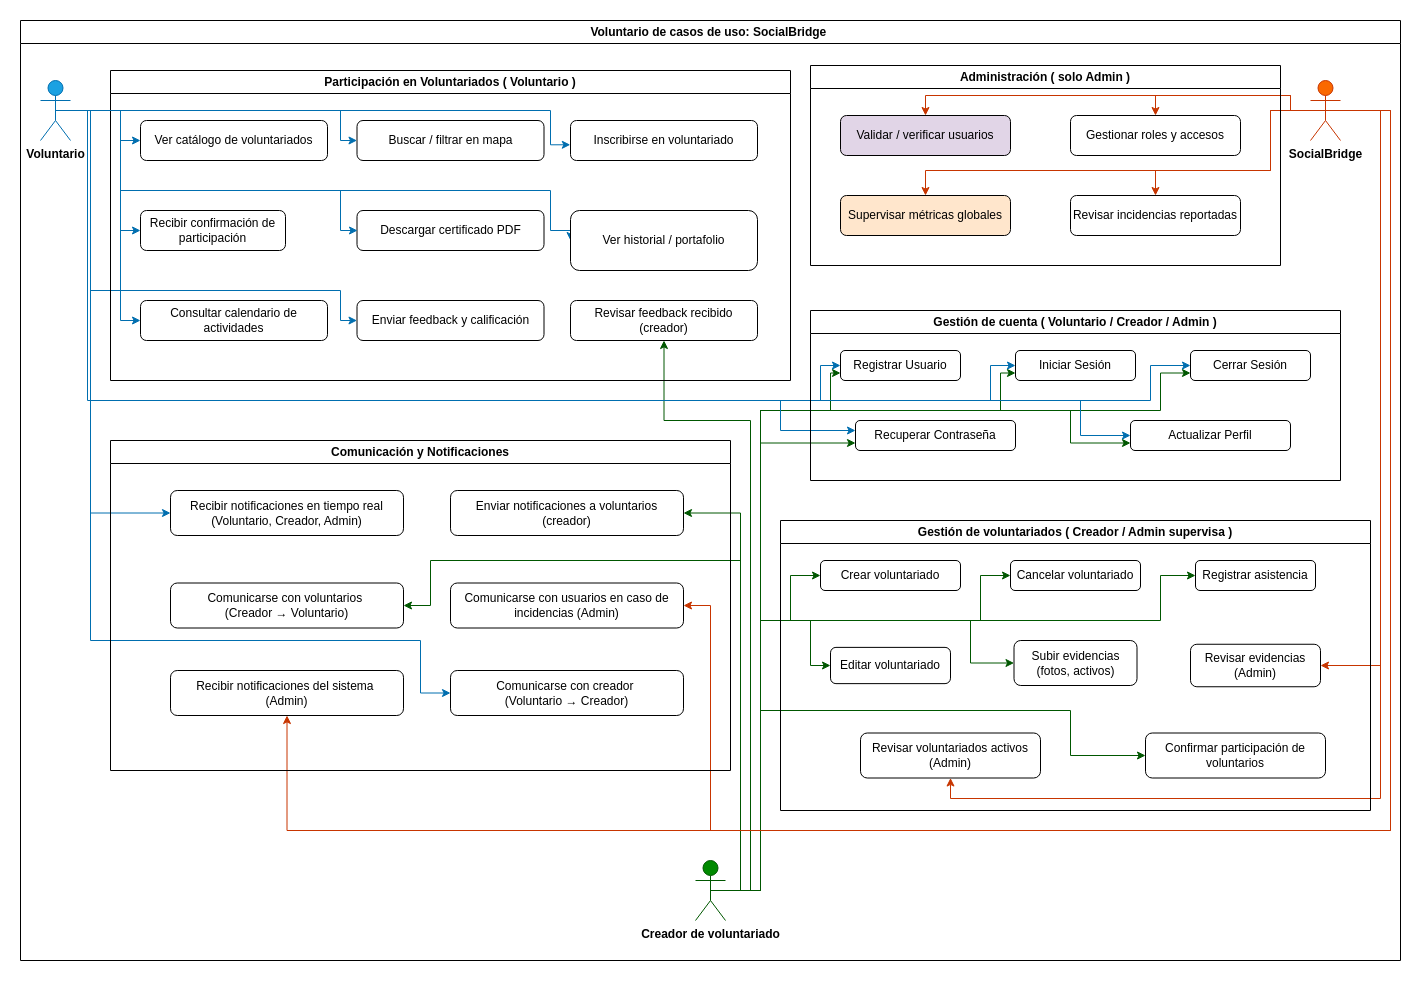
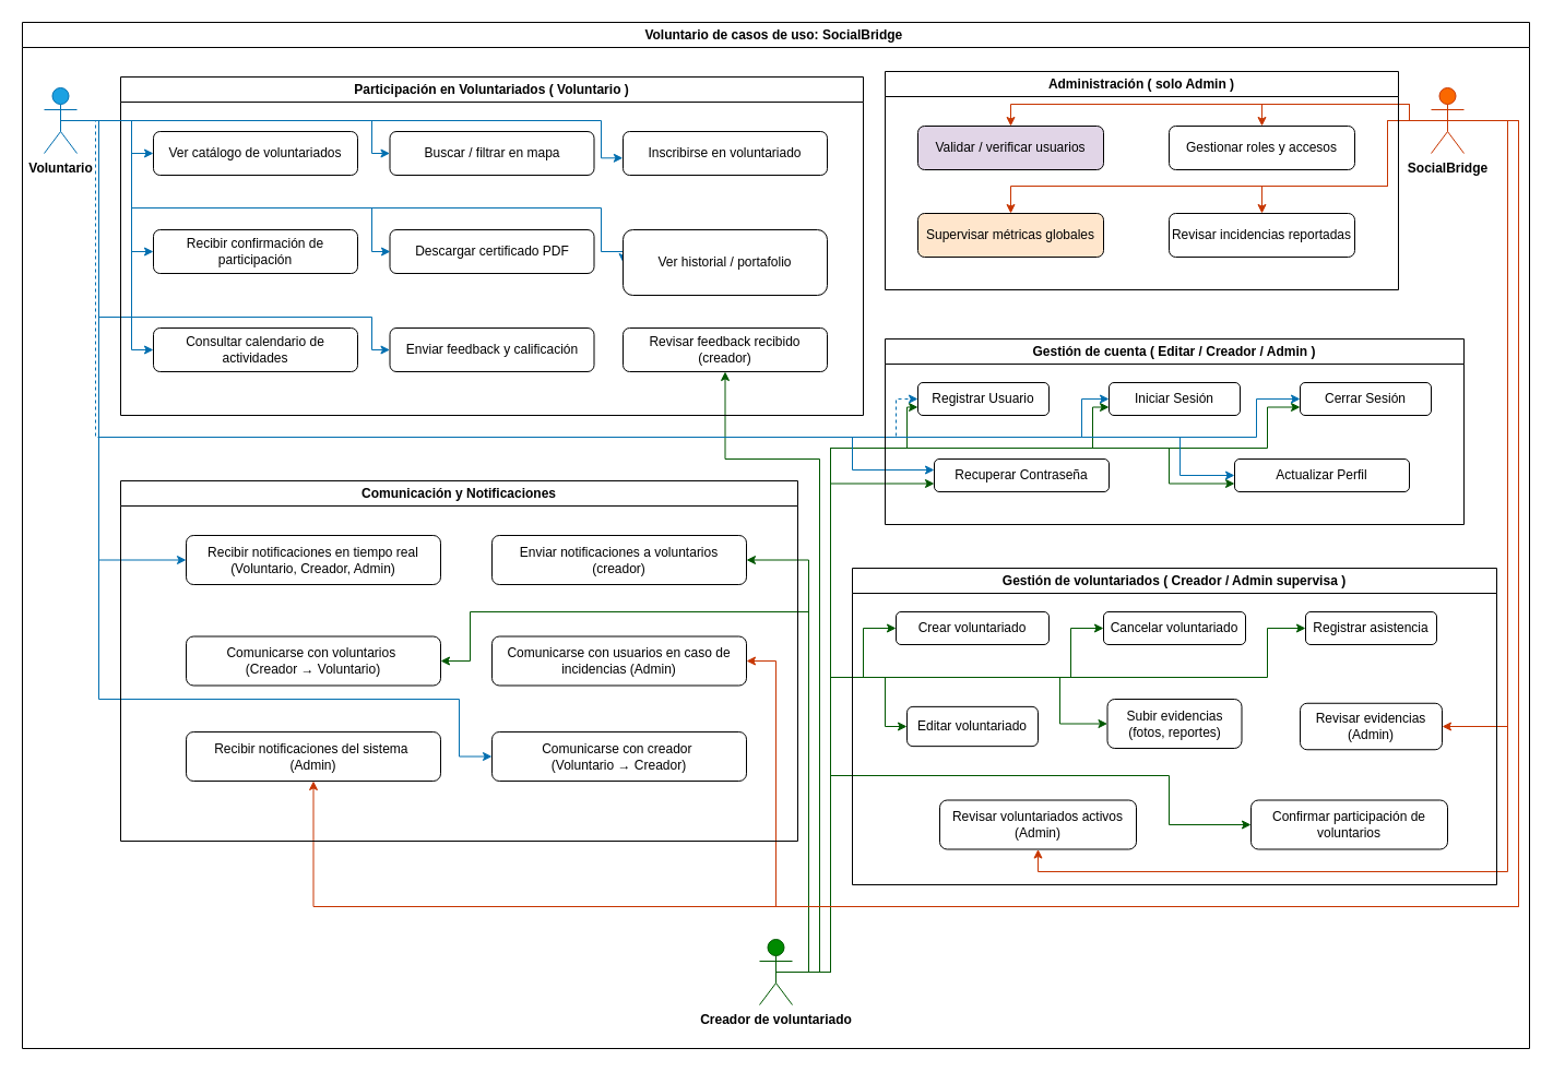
- <mxCell id="51" value="Recibir confirmación de participación" style="rounded=1;whiteSpace=wrap;html=1;" vertex="1" parent="47"><mxGeometry x="30" y="140" width="145" height="40" as="geometry" /></mxCell>
+ <mxCell id="51" value="Recibir confirmación de participación" style="rounded=1;whiteSpace=wrap;html=1;" vertex="1" parent="47"><mxGeometry x="30" y="140" width="187" height="40" as="geometry" /></mxCell>
- <mxCell id="18" style="edgeStyle=orthogonalEdgeStyle;rounded=0;orthogonalLoop=1;jettySize=auto;html=1;fillColor=#1ba1e2;strokeColor=#006EAF;exitX=0.5;exitY=0.5;exitDx=0;exitDy=0;exitPerimeter=0;" edge="1" parent="2" source="31" target="42"><mxGeometry relative="1" as="geometry"><mxPoint x="67.04" y="80" as="sourcePoint" /><mxPoint x="817" y="340" as="targetPoint" /><Array as="points"><mxPoint x="67" y="90" /><mxPoint x="67" y="380" /><mxPoint x="800" y="380" /><mxPoint x="800" y="345" /></Array></mxGeometry></mxCell>
+ <mxCell id="18" style="edgeStyle=orthogonalEdgeStyle;rounded=0;orthogonalLoop=1;jettySize=auto;html=1;fillColor=#1ba1e2;strokeColor=#006EAF;exitX=0.5;exitY=0.5;exitDx=0;exitDy=0;exitPerimeter=0;dashed=1;" edge="1" parent="2" source="31" target="42"><mxGeometry relative="1" as="geometry"><mxPoint x="67.04" y="80" as="sourcePoint" /><mxPoint x="817" y="340" as="targetPoint" /><Array as="points"><mxPoint x="67" y="90" /><mxPoint x="67" y="380" /><mxPoint x="800" y="380" /><mxPoint x="800" y="345" /></Array></mxGeometry></mxCell>
- <mxCell id="41" value="Gestión de cuenta ( Voluntario / Creador / Admin )" style="swimlane;whiteSpace=wrap;html=1;" vertex="1" parent="2"><mxGeometry x="790" y="290" width="530" height="170" as="geometry" /></mxCell>
+ <mxCell id="41" value="Gestión de cuenta ( Editar / Creador / Admin )" style="swimlane;whiteSpace=wrap;html=1;" vertex="1" parent="2"><mxGeometry x="790" y="290" width="530" height="170" as="geometry" /></mxCell>
- <mxCell id="76" value="Subir evidencias (fotos, activos)" style="rounded=1;whiteSpace=wrap;html=1;" vertex="1" parent="70"><mxGeometry x="233.5" y="120" width="123" height="45" as="geometry" /></mxCell>
+ <mxCell id="76" value="Subir evidencias (fotos, reportes)" style="rounded=1;whiteSpace=wrap;html=1;" vertex="1" parent="70"><mxGeometry x="233.5" y="120" width="123" height="45" as="geometry" /></mxCell>
